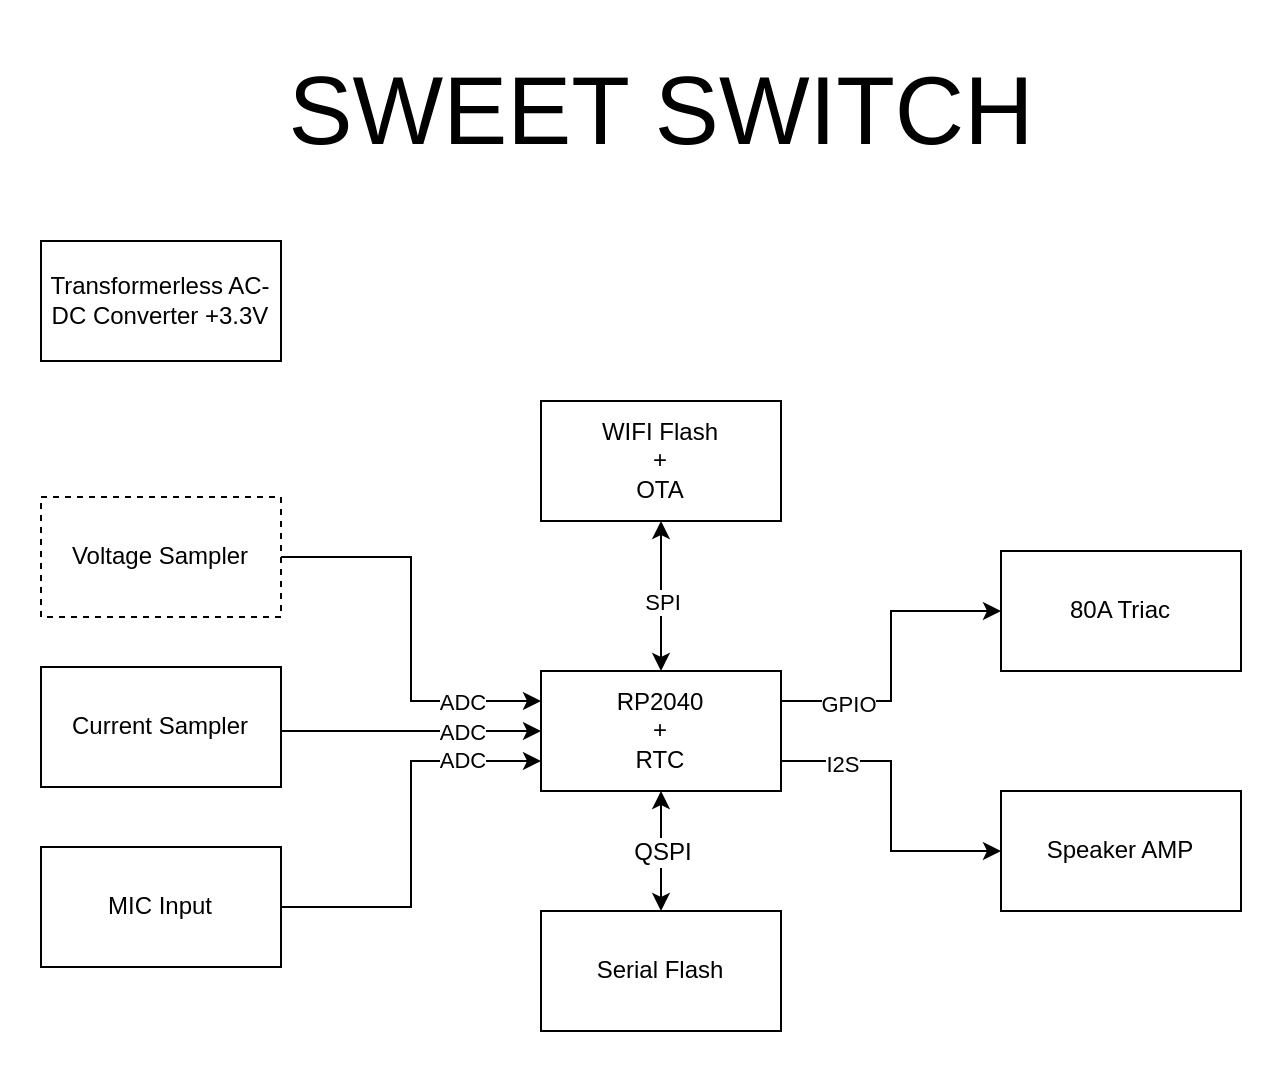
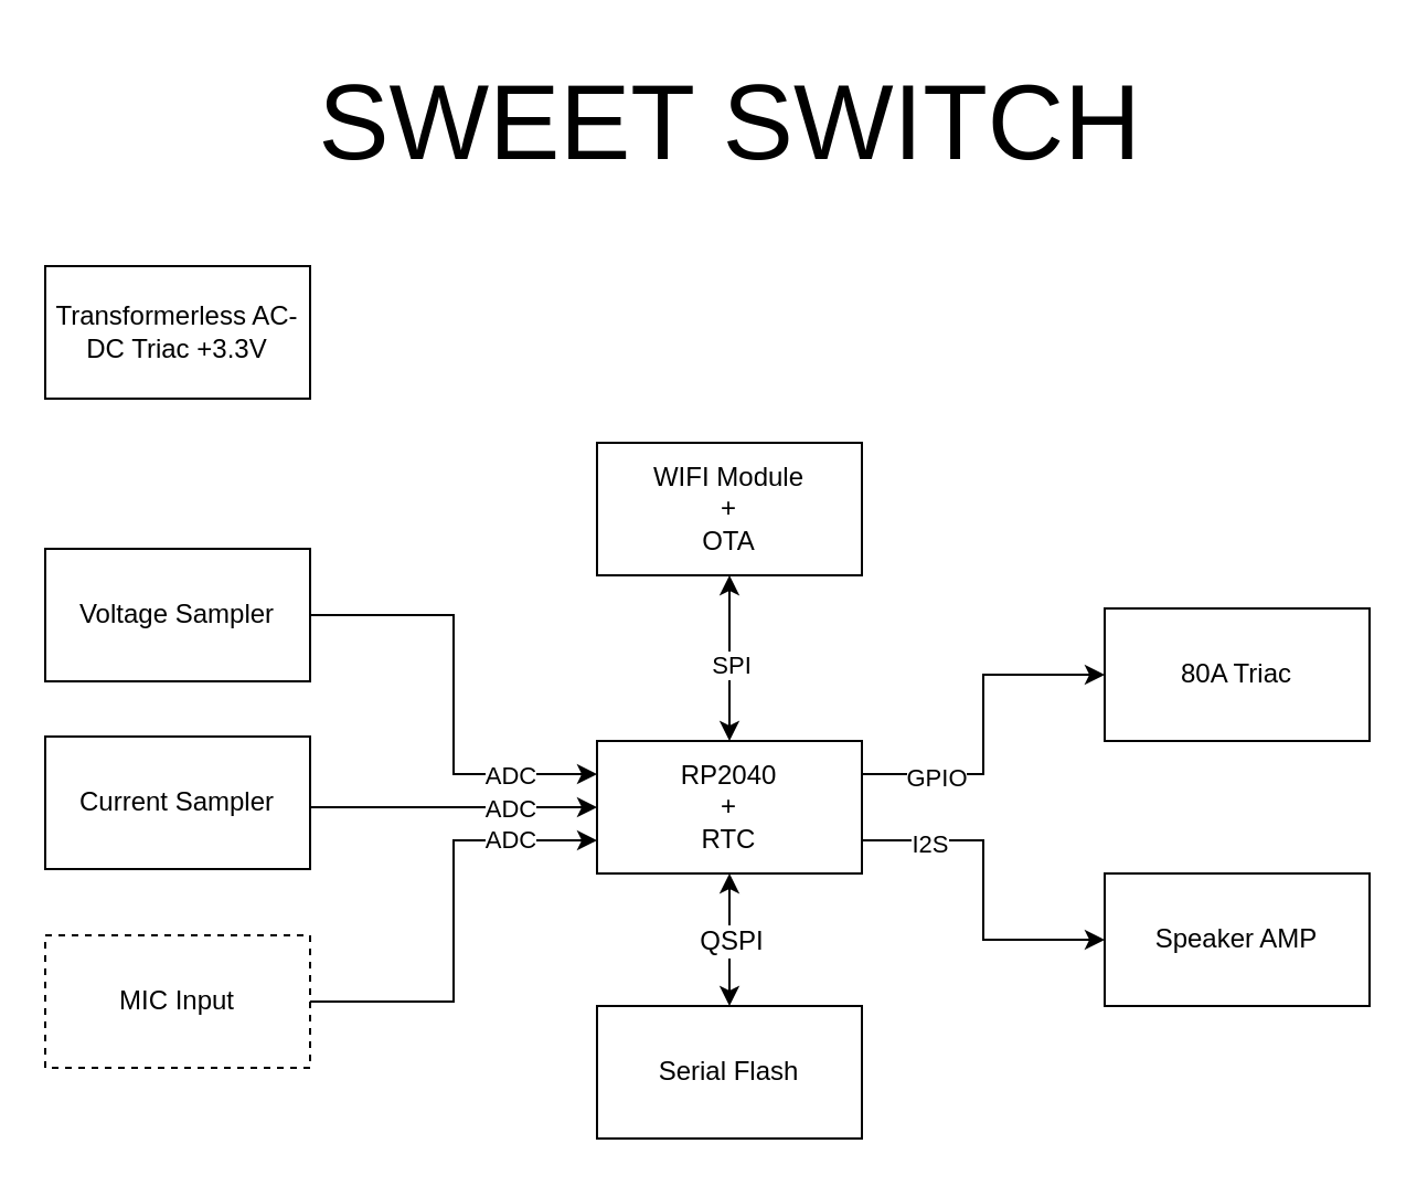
- <mxCell id="14" value="Transformerless AC-DC Converter +3.3V" style="whiteSpace=wrap;html=1;" vertex="1" parent="1"><mxGeometry x="20" y="120" width="120" height="60" as="geometry" /></mxCell>
+ <mxCell id="14" value="Transformerless AC-DC Triac +3.3V" style="whiteSpace=wrap;html=1;" vertex="1" parent="1"><mxGeometry x="20" y="120" width="120" height="60" as="geometry" /></mxCell>
- <mxCell id="17" value="WIFI Flash&lt;br&gt;+&lt;br&gt;OTA" style="whiteSpace=wrap;html=1;" vertex="1" parent="1"><mxGeometry x="270" y="200" width="120" height="60" as="geometry" /></mxCell>
+ <mxCell id="17" value="WIFI Module&lt;br&gt;+&lt;br&gt;OTA" style="whiteSpace=wrap;html=1;" vertex="1" parent="1"><mxGeometry x="270" y="200" width="120" height="60" as="geometry" /></mxCell>
- <mxCell id="9" value="Voltage Sampler" style="whiteSpace=wrap;html=1;dashed=1;" vertex="1" parent="1"><mxGeometry x="20" y="248" width="120" height="60" as="geometry" /></mxCell>
+ <mxCell id="9" value="Voltage Sampler" style="whiteSpace=wrap;html=1;" vertex="1" parent="1"><mxGeometry x="20" y="248" width="120" height="60" as="geometry" /></mxCell>
- <mxCell id="23" value="MIC Input" style="whiteSpace=wrap;html=1;" vertex="1" parent="1"><mxGeometry x="20" y="423" width="120" height="60" as="geometry" /></mxCell>
+ <mxCell id="23" value="MIC Input" style="whiteSpace=wrap;html=1;dashed=1;" vertex="1" parent="1"><mxGeometry x="20" y="423" width="120" height="60" as="geometry" /></mxCell>
